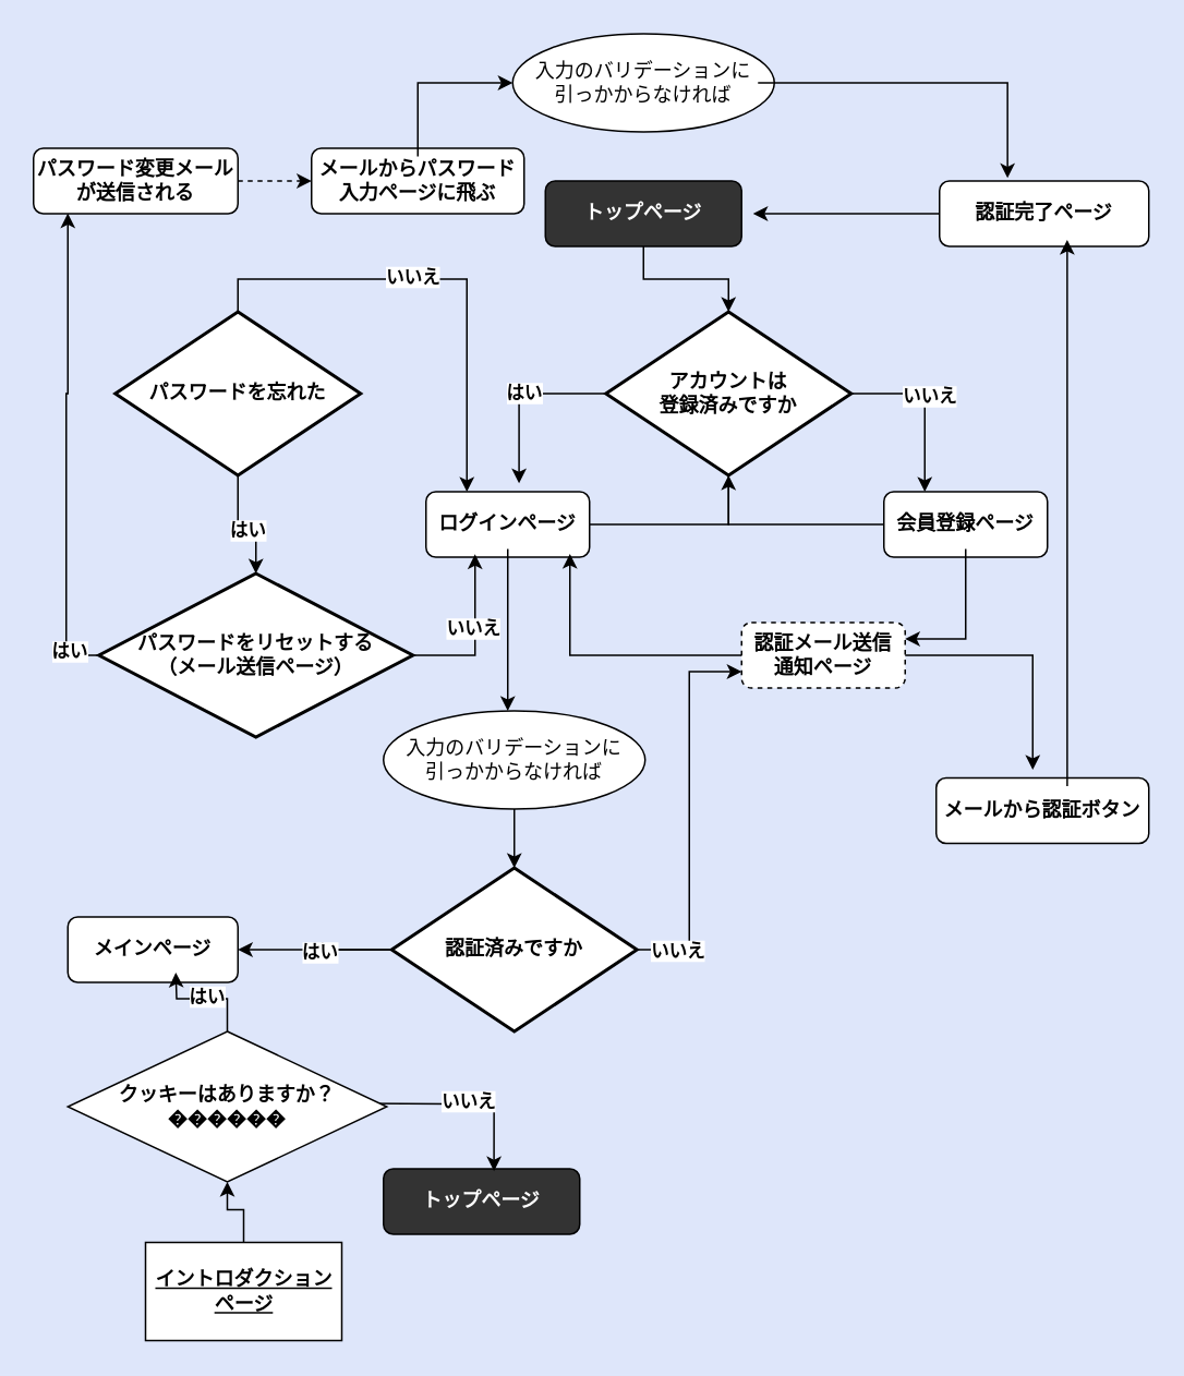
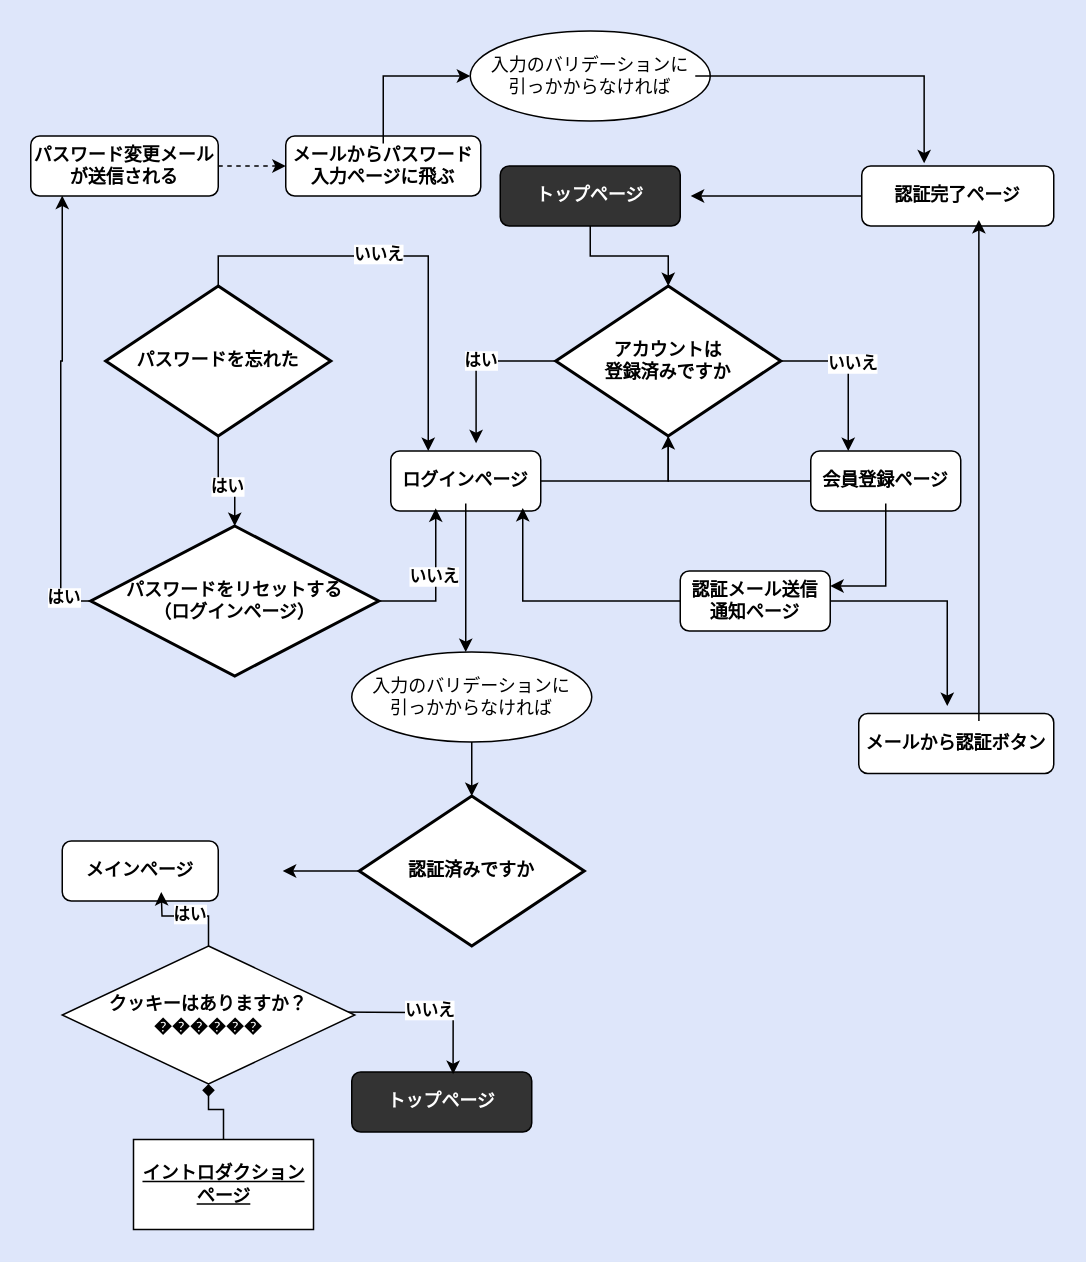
- <mxCell id="23" value="&lt;b&gt;パスワードをリセットする&lt;br&gt;（メール送信ページ）&lt;br&gt;&lt;/b&gt;" style="strokeWidth=2;html=1;shape=mxgraph.flowchart.decision;whiteSpace=wrap;" parent="1" vertex="1"><mxGeometry x="60" y="350" width="192" height="100" as="geometry" /></mxCell>
+ <mxCell id="23" value="&lt;b&gt;パスワードをリセットする&lt;br&gt;（ログインページ）&lt;br&gt;&lt;/b&gt;" style="strokeWidth=2;html=1;shape=mxgraph.flowchart.decision;whiteSpace=wrap;" parent="1" vertex="1"><mxGeometry x="60" y="350" width="192" height="100" as="geometry" /></mxCell>
- <mxCell id="40" value="&lt;b&gt;認証メール送信&lt;br&gt;通知ページ&lt;/b&gt;" style="rounded=1;whiteSpace=wrap;html=1;dashed=1;" parent="39" vertex="1"><mxGeometry width="100" height="40" as="geometry" /></mxCell>
+ <mxCell id="40" value="&lt;b&gt;認証メール送信&lt;br&gt;通知ページ&lt;/b&gt;" style="rounded=1;whiteSpace=wrap;html=1;" parent="39" vertex="1"><mxGeometry width="100" height="40" as="geometry" /></mxCell>
- <mxCell id="46" style="edgeStyle=orthogonalEdgeStyle;rounded=0;orthogonalLoop=1;jettySize=auto;html=1;entryX=0;entryY=0.75;entryDx=0;entryDy=0;" parent="1" source="51" target="40" edge="1"><mxGeometry relative="1" as="geometry"><mxPoint x="389" y="600" as="sourcePoint" /><mxPoint x="428" y="418" as="targetPoint" /></mxGeometry></mxCell>
- <mxCell id="47" value="&lt;b&gt;いいえ&lt;/b&gt;" style="edgeLabel;html=1;align=center;verticalAlign=middle;resizable=0;points=[];" parent="46" vertex="1" connectable="0"><mxGeometry x="-0.906" y="1" relative="1" as="geometry"><mxPoint x="13" y="1" as="offset" /></mxGeometry></mxCell>
- <mxCell id="49" value="" style="edgeStyle=orthogonalEdgeStyle;rounded=0;orthogonalLoop=1;jettySize=auto;html=1;" parent="1" source="51" target="65" edge="1"><mxGeometry relative="1" as="geometry" /></mxCell>
- <mxCell id="50" value="&lt;b&gt;はい&lt;/b&gt;" style="edgeLabel;html=1;align=center;verticalAlign=middle;resizable=0;points=[];" parent="49" vertex="1" connectable="0"><mxGeometry x="-0.041" y="1" relative="1" as="geometry"><mxPoint as="offset" /></mxGeometry></mxCell>
- <mxCell id="72" style="edgeStyle=orthogonalEdgeStyle;rounded=0;orthogonalLoop=1;jettySize=auto;html=1;" parent="1" source="73" target="71" edge="1"><mxGeometry relative="1" as="geometry" /></mxCell>
+ <mxCell id="72" style="edgeStyle=orthogonalEdgeStyle;rounded=0;orthogonalLoop=1;jettySize=auto;html=1;endArrow=diamond;" parent="1" source="73" target="71" edge="1"><mxGeometry relative="1" as="geometry" /></mxCell>
